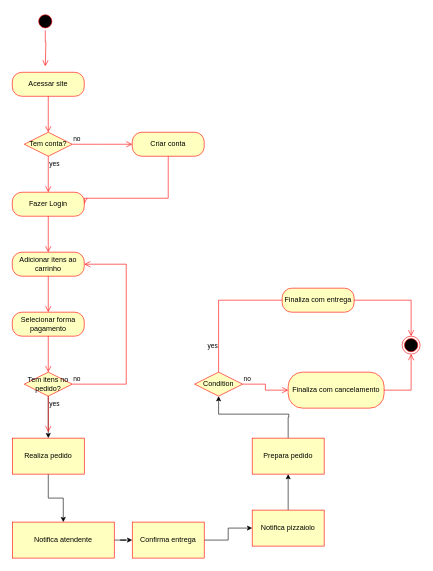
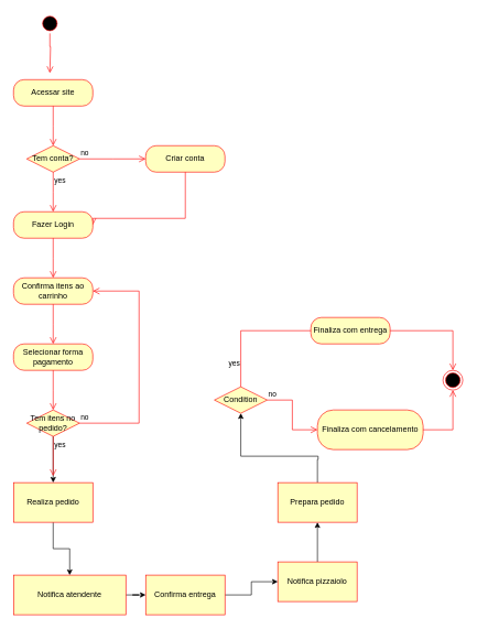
- <mxCell id="13" value="Adicionar itens ao carrinho" style="rounded=1;whiteSpace=wrap;html=1;arcSize=40;fontColor=#000000;fillColor=#ffffc0;strokeColor=#ff0000;" vertex="1" parent="1"><mxGeometry x="20" y="420" width="120" height="40" as="geometry" /></mxCell>
+ <mxCell id="13" value="Confirma itens ao carrinho" style="rounded=1;whiteSpace=wrap;html=1;arcSize=40;fontColor=#000000;fillColor=#ffffc0;strokeColor=#ff0000;" vertex="1" parent="1"><mxGeometry x="20" y="420" width="120" height="40" as="geometry" /></mxCell>
- <mxCell id="31" value="Condition" style="rhombus;whiteSpace=wrap;html=1;fontColor=#000000;fillColor=#ffffc0;strokeColor=#ff0000;" vertex="1" parent="1"><mxGeometry x="324" y="620" width="80" height="40" as="geometry" /></mxCell>
+ <mxCell id="31" value="Condition" style="rhombus;whiteSpace=wrap;html=1;fontColor=#000000;fillColor=#ffffc0;strokeColor=#ff0000;" vertex="1" parent="1"><mxGeometry x="324" y="585" width="80" height="40" as="geometry" /></mxCell>
